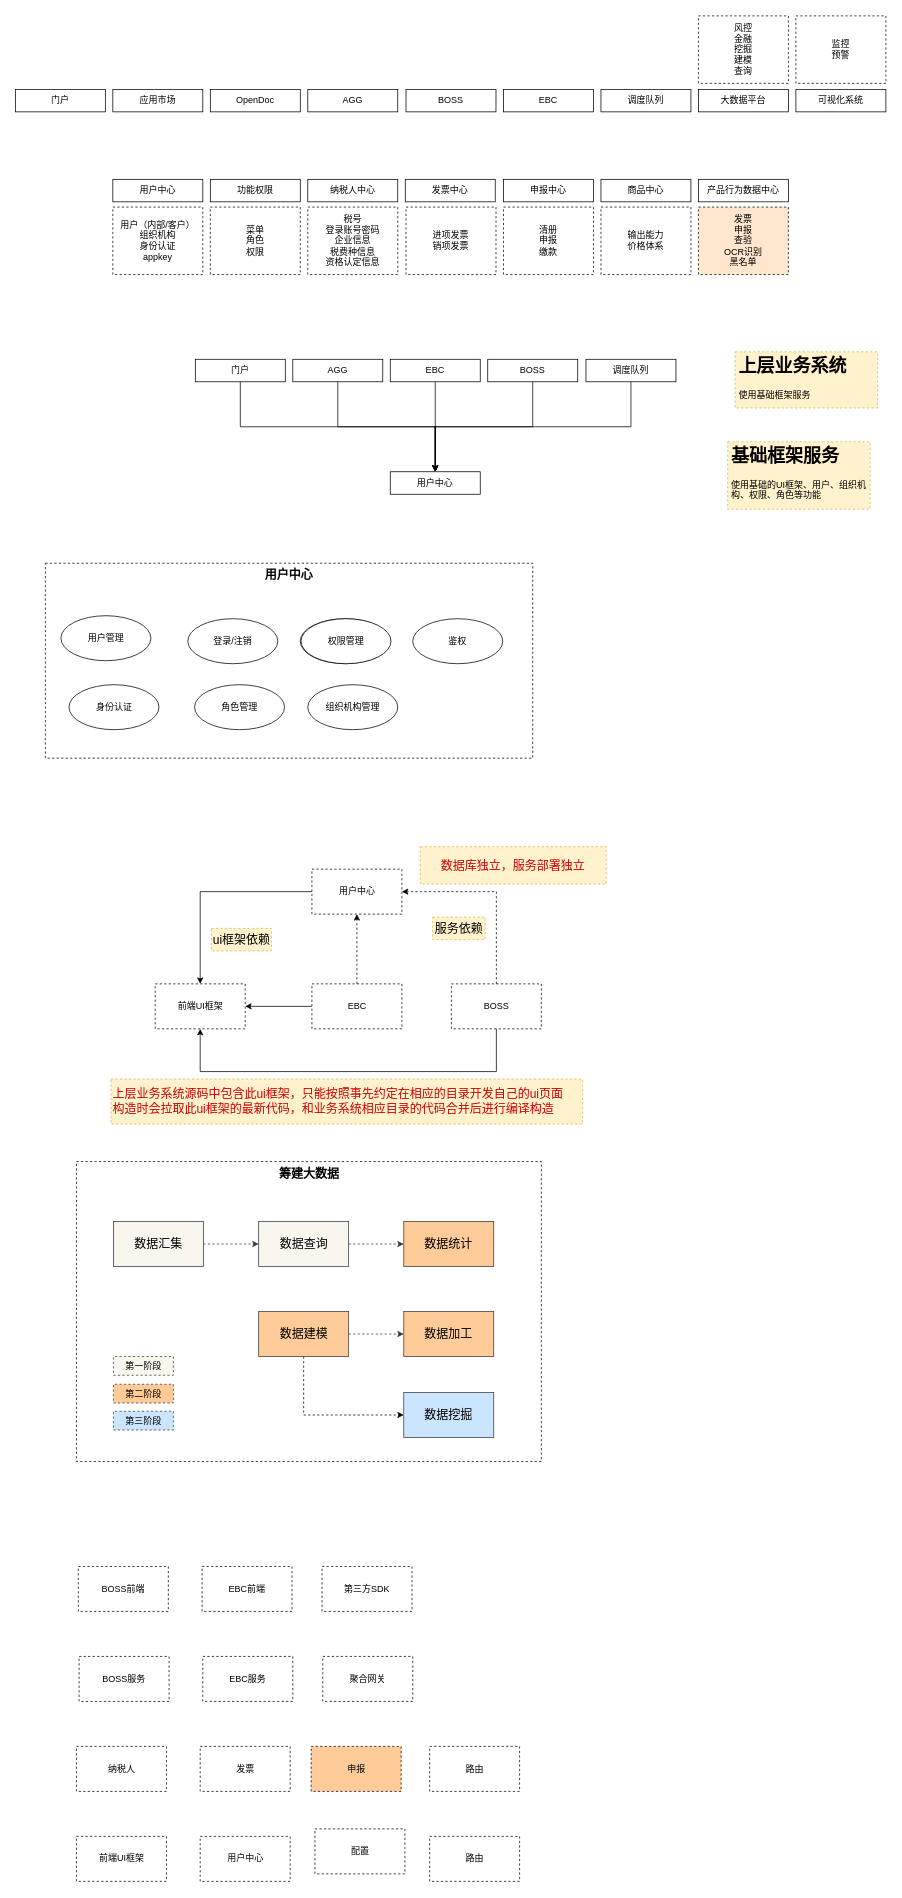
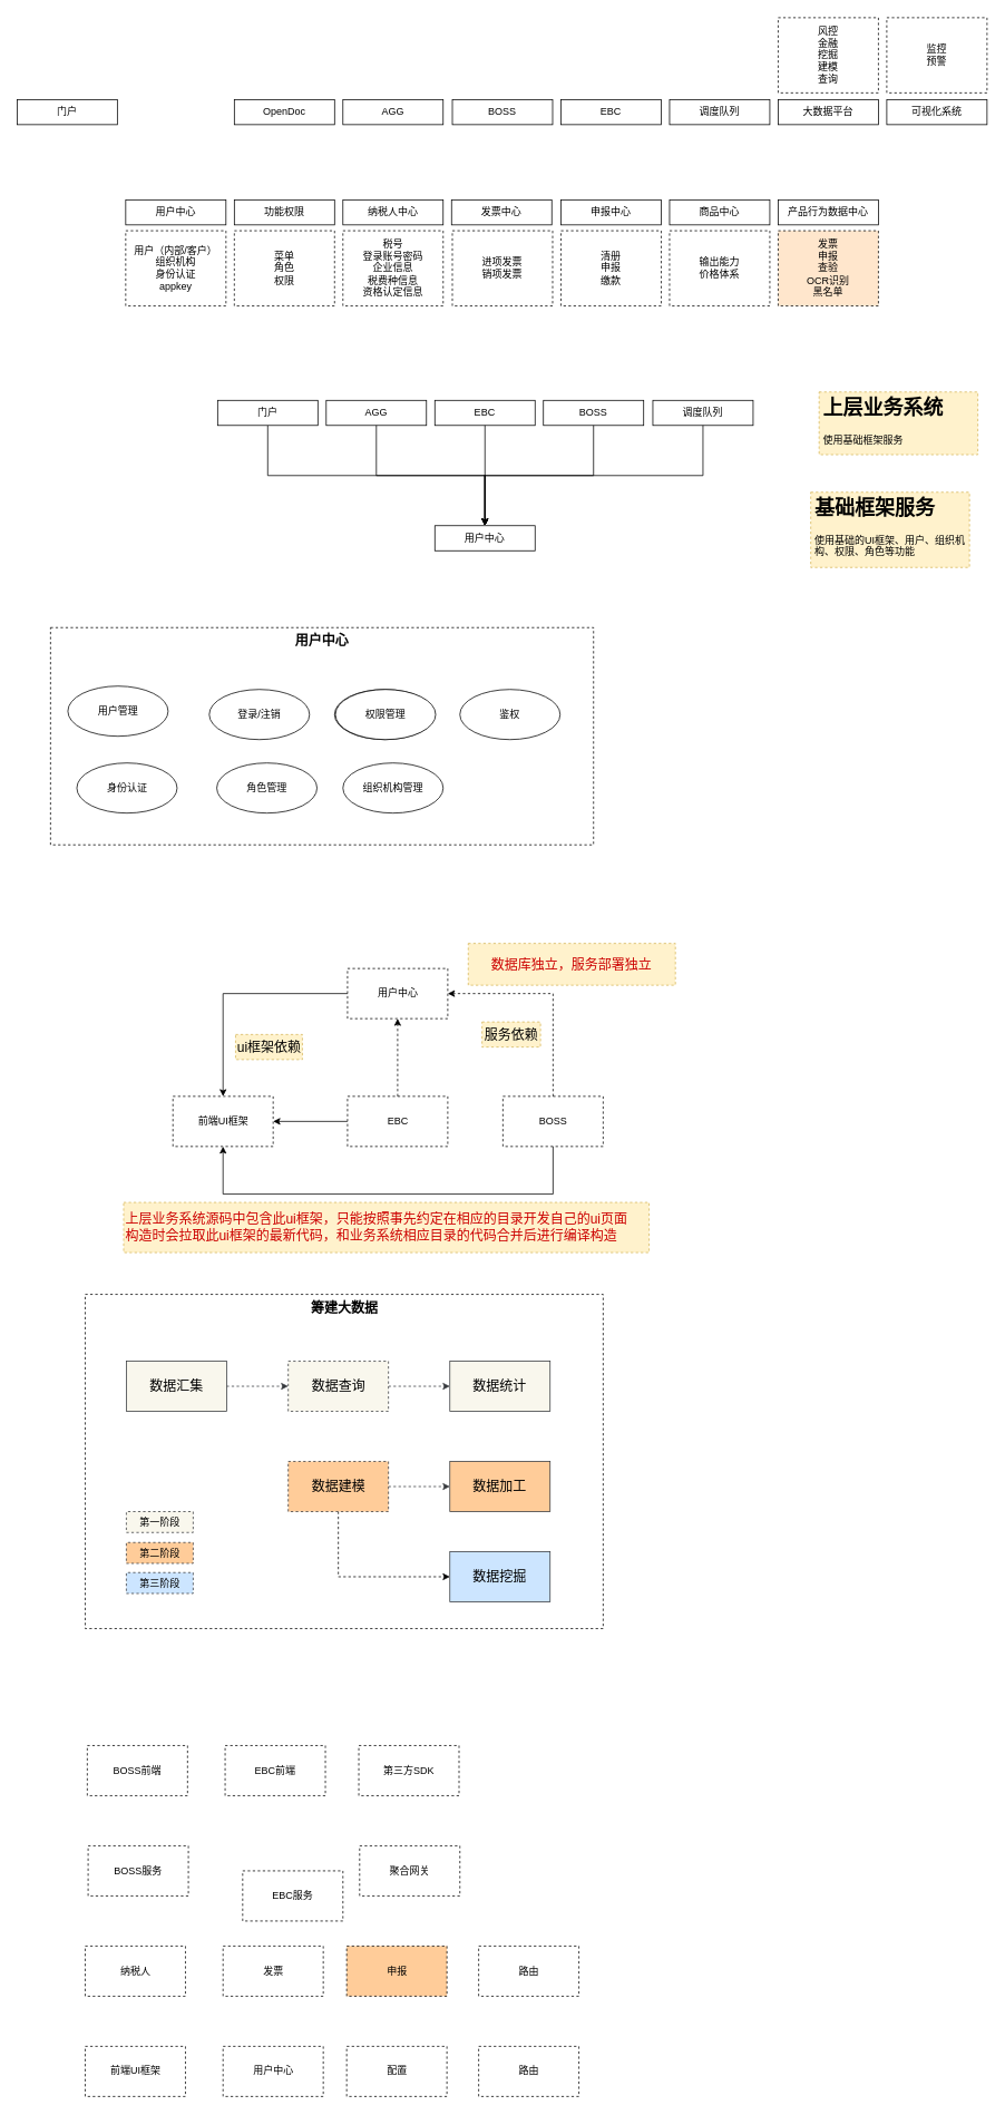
- <mxCell id="4" value="应用市场" style="rounded=0;whiteSpace=wrap;html=1;" parent="1" vertex="1"><mxGeometry x="150" y="118" width="120" height="30" as="geometry" /></mxCell>
- <mxCell id="58" value="&lt;font color=&quot;#000000&quot;&gt;数据查询&lt;/font&gt;" style="rounded=0;whiteSpace=wrap;html=1;fontSize=16;fillColor=#f9f7ed;strokeColor=#36393d;" parent="1" vertex="1"><mxGeometry x="344.5" y="1628" width="120" height="60" as="geometry" /></mxCell>
+ <mxCell id="58" value="&lt;font color=&quot;#000000&quot;&gt;数据查询&lt;/font&gt;" style="rounded=0;whiteSpace=wrap;html=1;fontSize=16;fillColor=#f9f7ed;strokeColor=#36393d;dashed=1;" parent="1" vertex="1"><mxGeometry x="344.5" y="1628" width="120" height="60" as="geometry" /></mxCell>
- <mxCell id="59" value="&lt;font color=&quot;#000000&quot;&gt;数据统计&lt;/font&gt;" style="rounded=0;whiteSpace=wrap;html=1;fontSize=16;fillColor=#ffcc99;strokeColor=#36393d;" parent="1" vertex="1"><mxGeometry x="538" y="1628" width="120" height="60" as="geometry" /></mxCell>
+ <mxCell id="59" value="&lt;font color=&quot;#000000&quot;&gt;数据统计&lt;/font&gt;" style="rounded=0;whiteSpace=wrap;html=1;fontSize=16;fillColor=#f9f7ed;strokeColor=#36393d;" parent="1" vertex="1"><mxGeometry x="538" y="1628" width="120" height="60" as="geometry" /></mxCell>
- <mxCell id="62" value="&lt;font color=&quot;#000000&quot;&gt;数据建模&lt;/font&gt;" style="rounded=0;whiteSpace=wrap;html=1;fontSize=16;fillColor=#ffcc99;strokeColor=#36393d;" parent="1" vertex="1"><mxGeometry x="344.5" y="1748" width="120" height="60" as="geometry" /></mxCell>
+ <mxCell id="62" value="&lt;font color=&quot;#000000&quot;&gt;数据建模&lt;/font&gt;" style="rounded=0;whiteSpace=wrap;html=1;fontSize=16;fillColor=#ffcc99;strokeColor=#36393d;dashed=1;" parent="1" vertex="1"><mxGeometry x="344.5" y="1748" width="120" height="60" as="geometry" /></mxCell>
- <mxCell id="86" value="EBC服务" style="rounded=0;whiteSpace=wrap;html=1;dashed=1;" vertex="1" parent="1"><mxGeometry x="270" y="2208" width="120" height="60" as="geometry" /></mxCell>
+ <mxCell id="86" value="EBC服务" style="rounded=0;whiteSpace=wrap;html=1;dashed=1;" vertex="1" parent="1"><mxGeometry x="290" y="2238" width="120" height="60" as="geometry" /></mxCell>
- <mxCell id="82" value="配置" style="rounded=0;whiteSpace=wrap;html=1;dashed=1;" parent="1" vertex="1"><mxGeometry x="419.5" y="2438" width="120" height="60" as="geometry" /></mxCell>
+ <mxCell id="82" value="配置" style="rounded=0;whiteSpace=wrap;html=1;dashed=1;" parent="1" vertex="1"><mxGeometry x="414.5" y="2448" width="120" height="60" as="geometry" /></mxCell>
